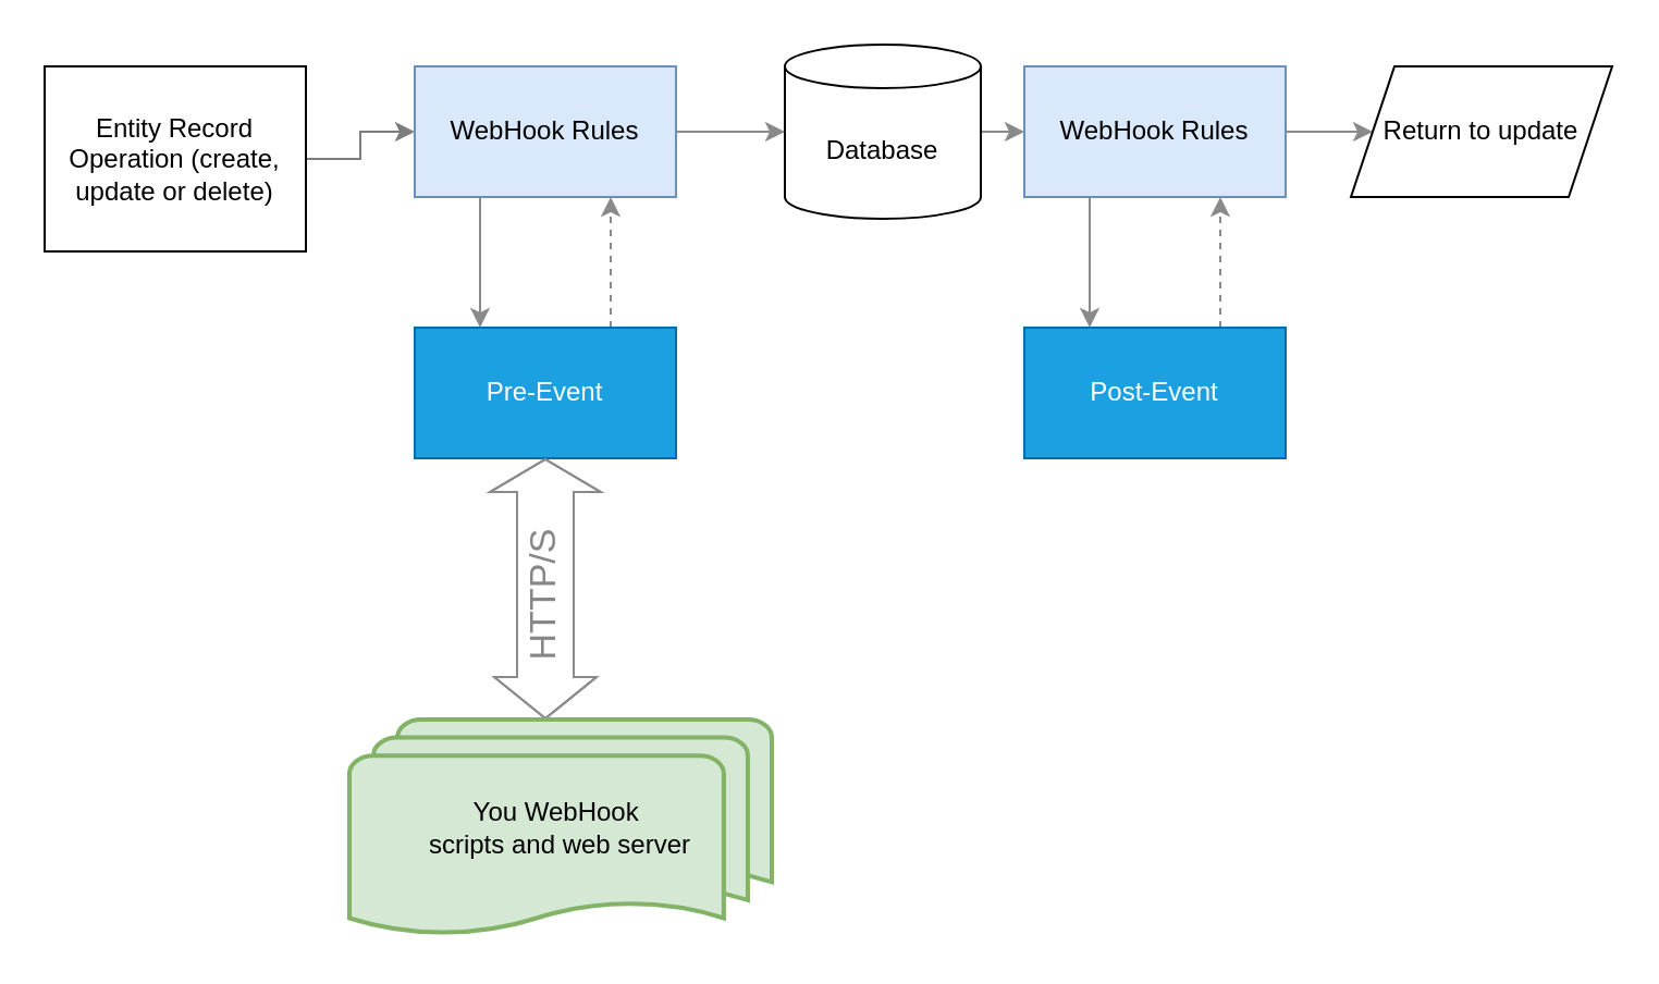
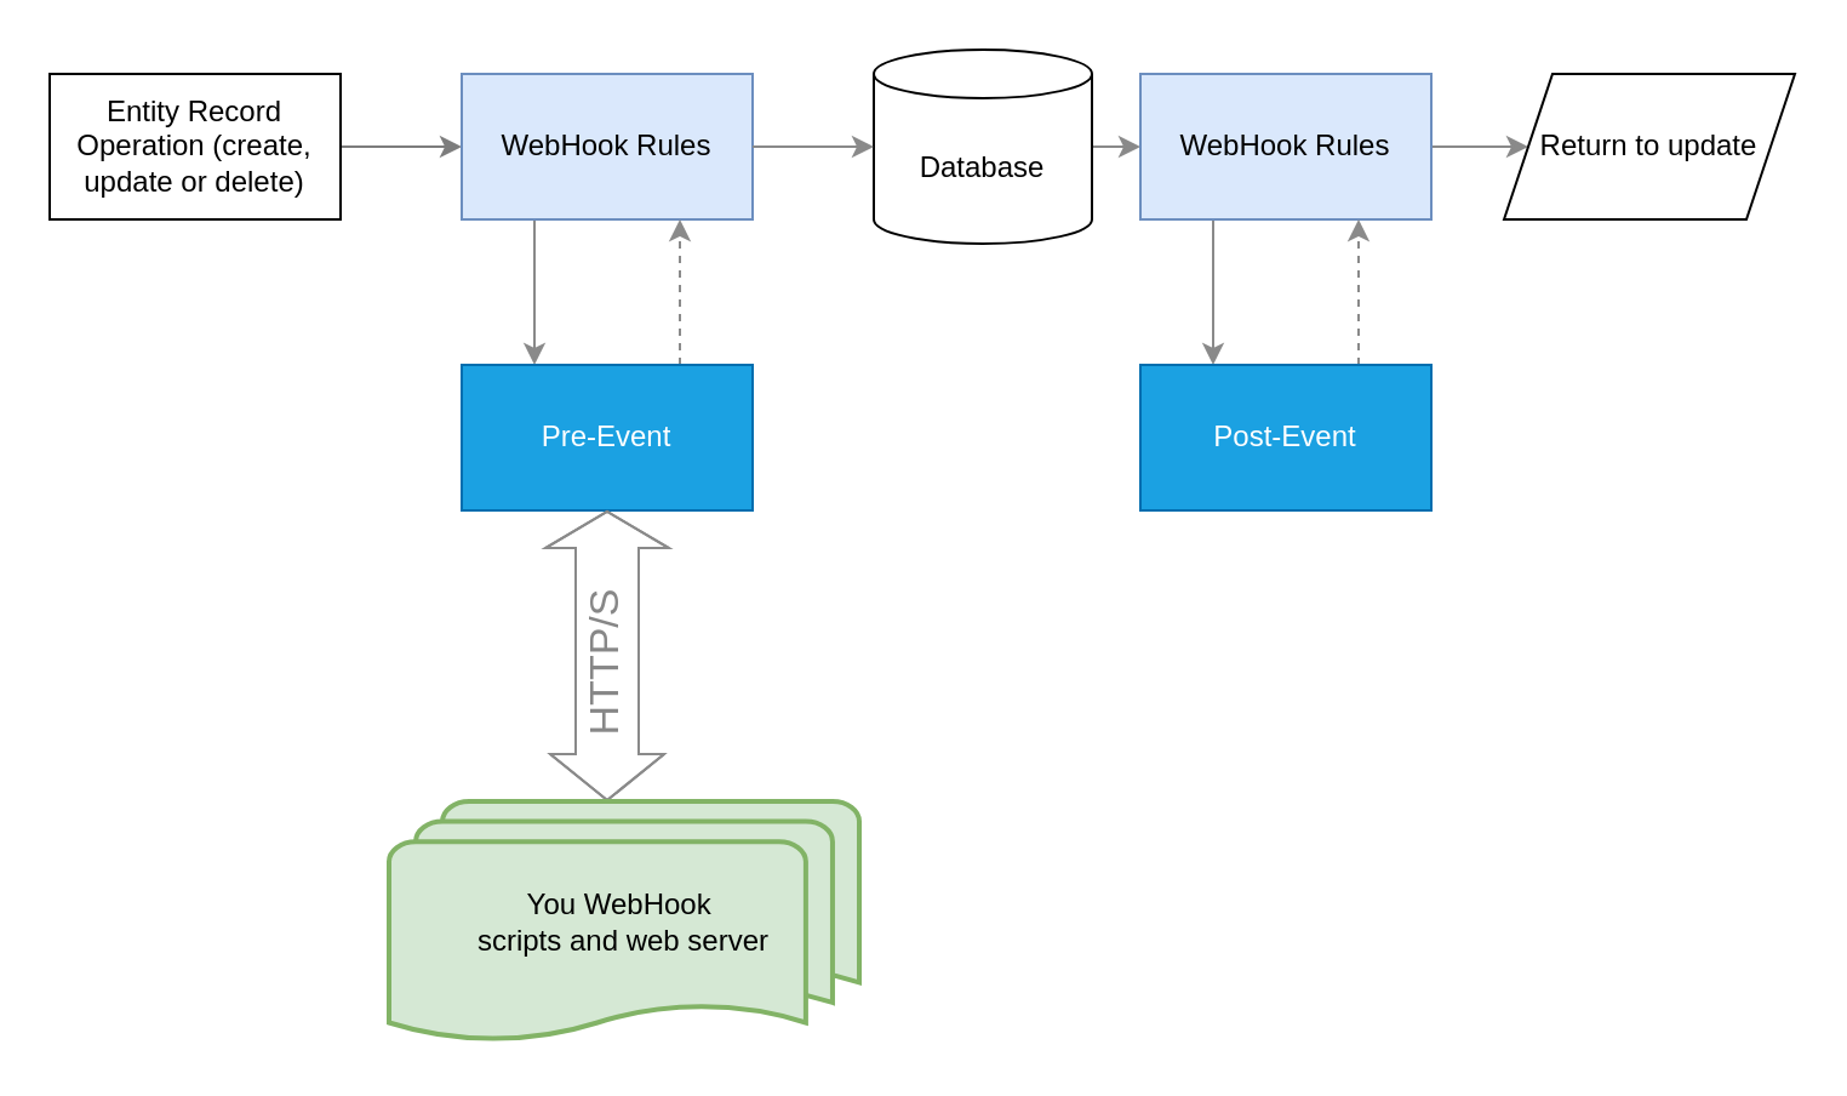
- <mxCell id="3" value="Entity Record Operation (create, update or delete)" style="rounded=0;whiteSpace=wrap;html=1;" vertex="1" parent="1"><mxGeometry x="20" y="30" width="120" height="85" as="geometry" /></mxCell>
+ <mxCell id="3" value="Entity Record Operation (create, update or delete)" style="rounded=0;whiteSpace=wrap;html=1;" vertex="1" parent="1"><mxGeometry x="20" y="30" width="120" height="60" as="geometry" /></mxCell>
